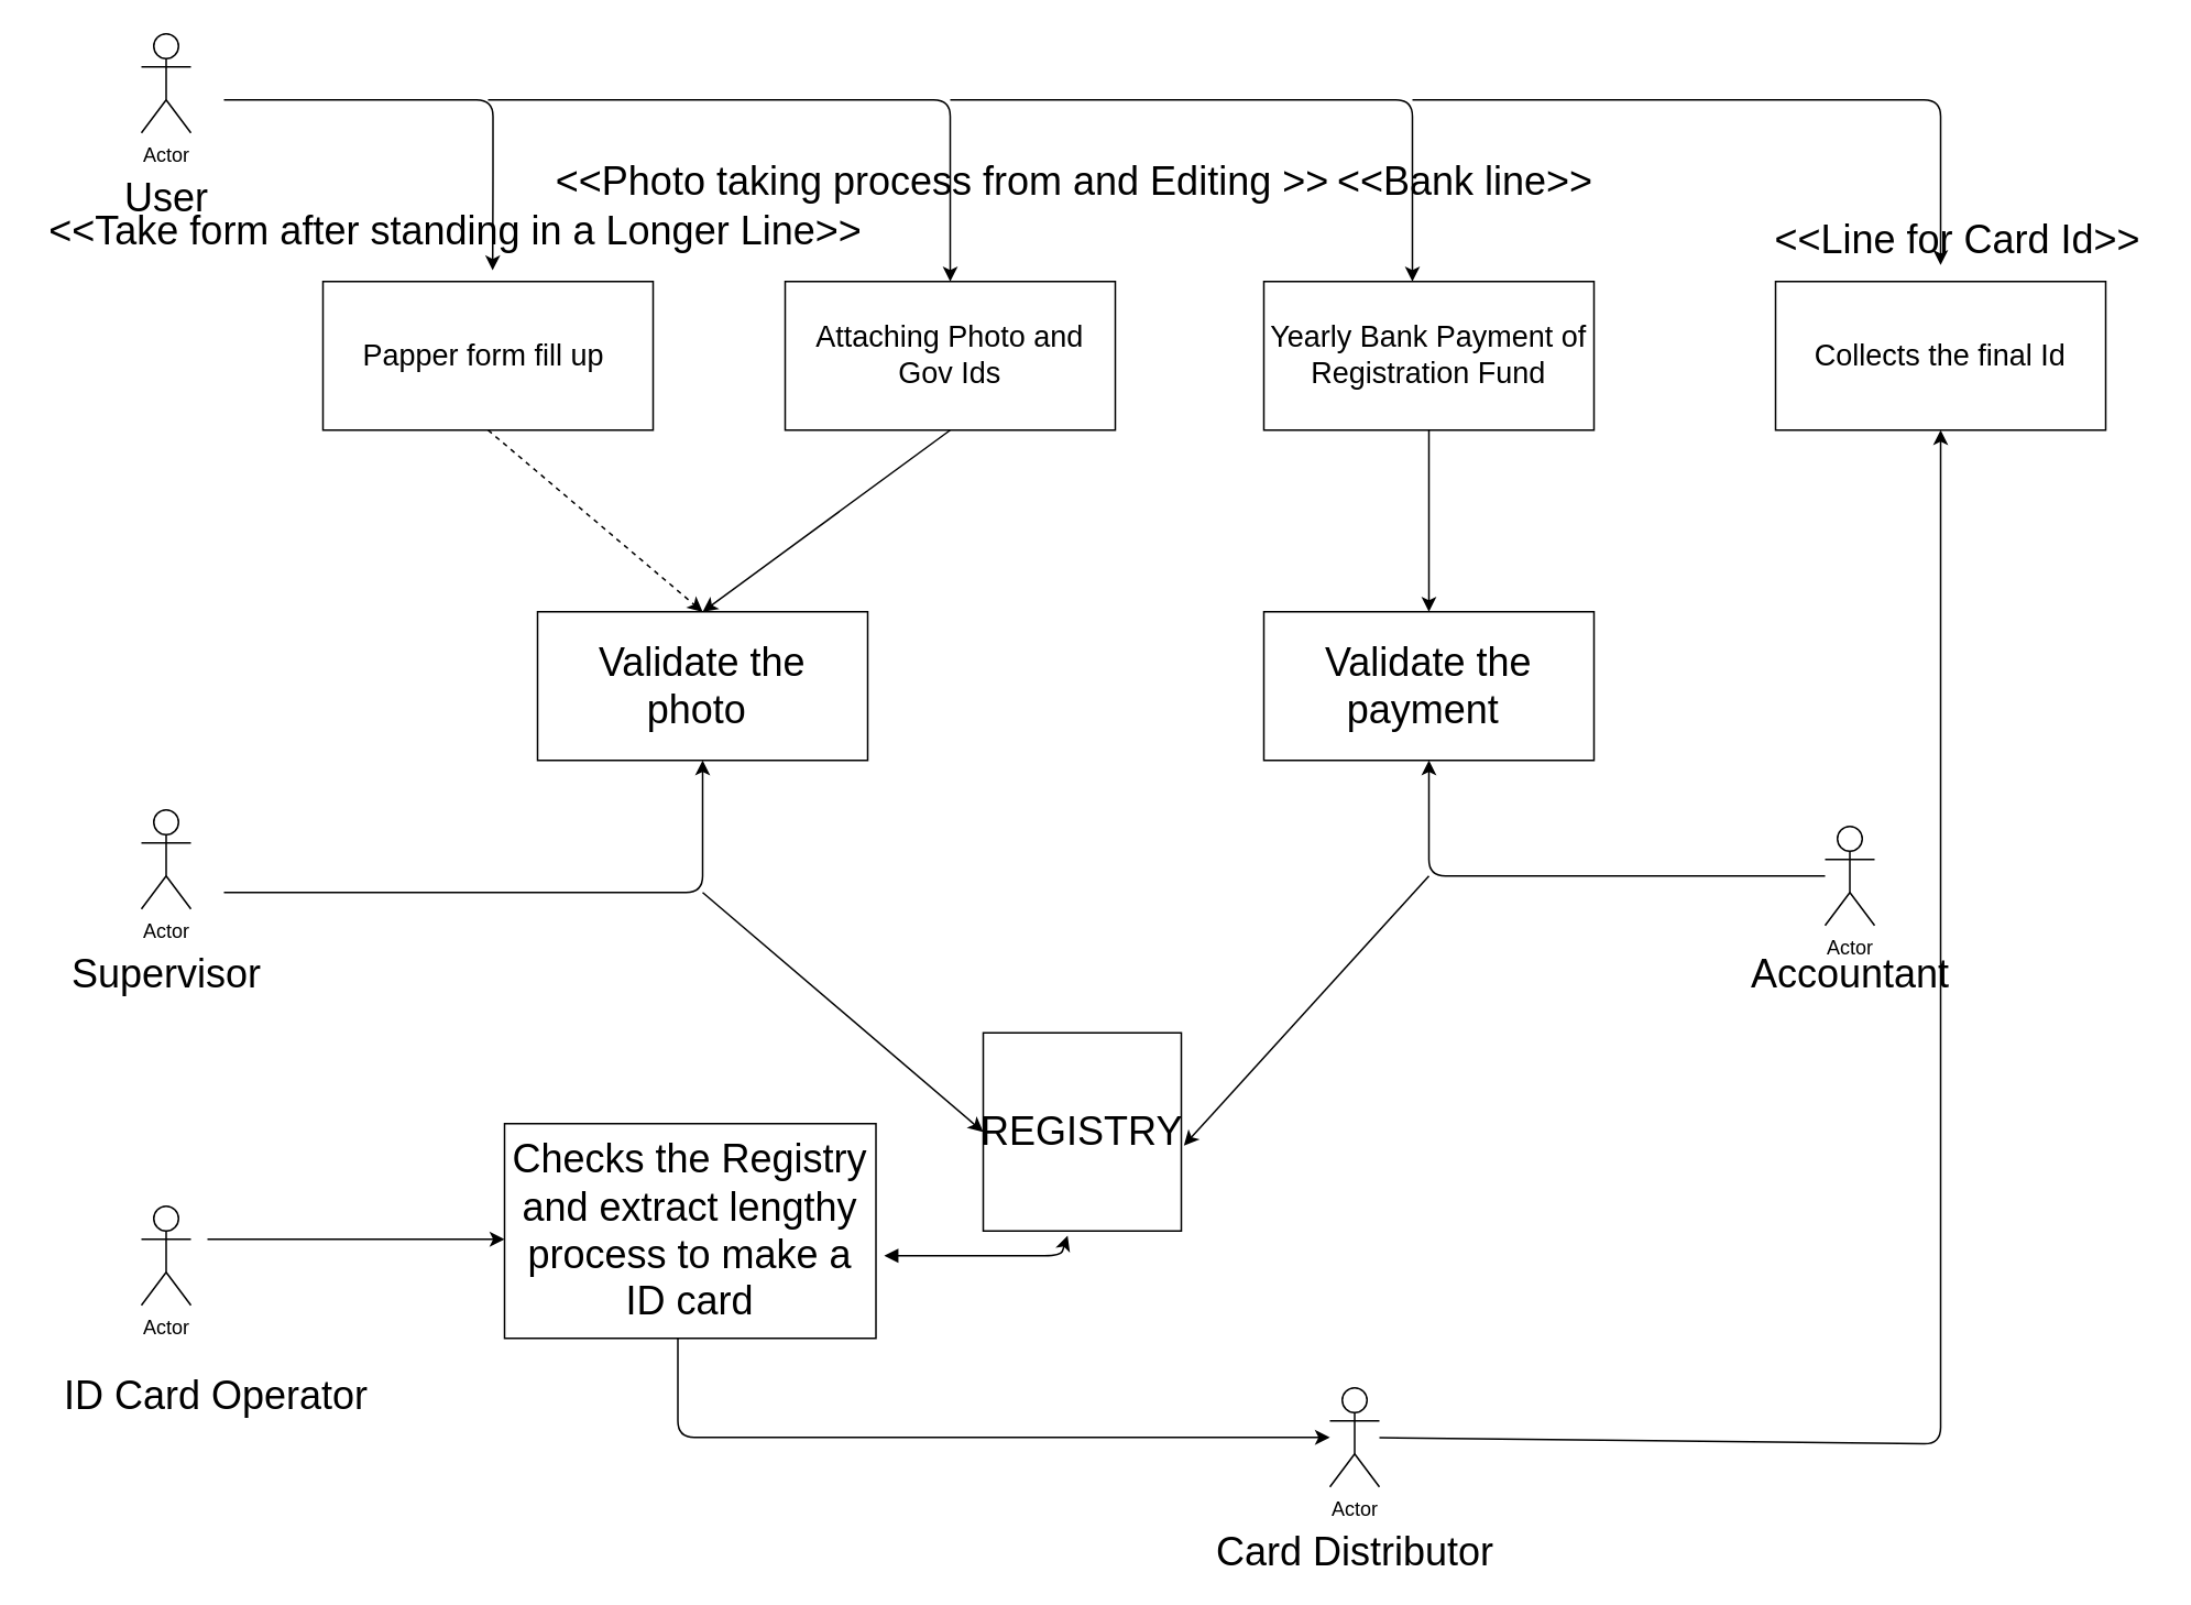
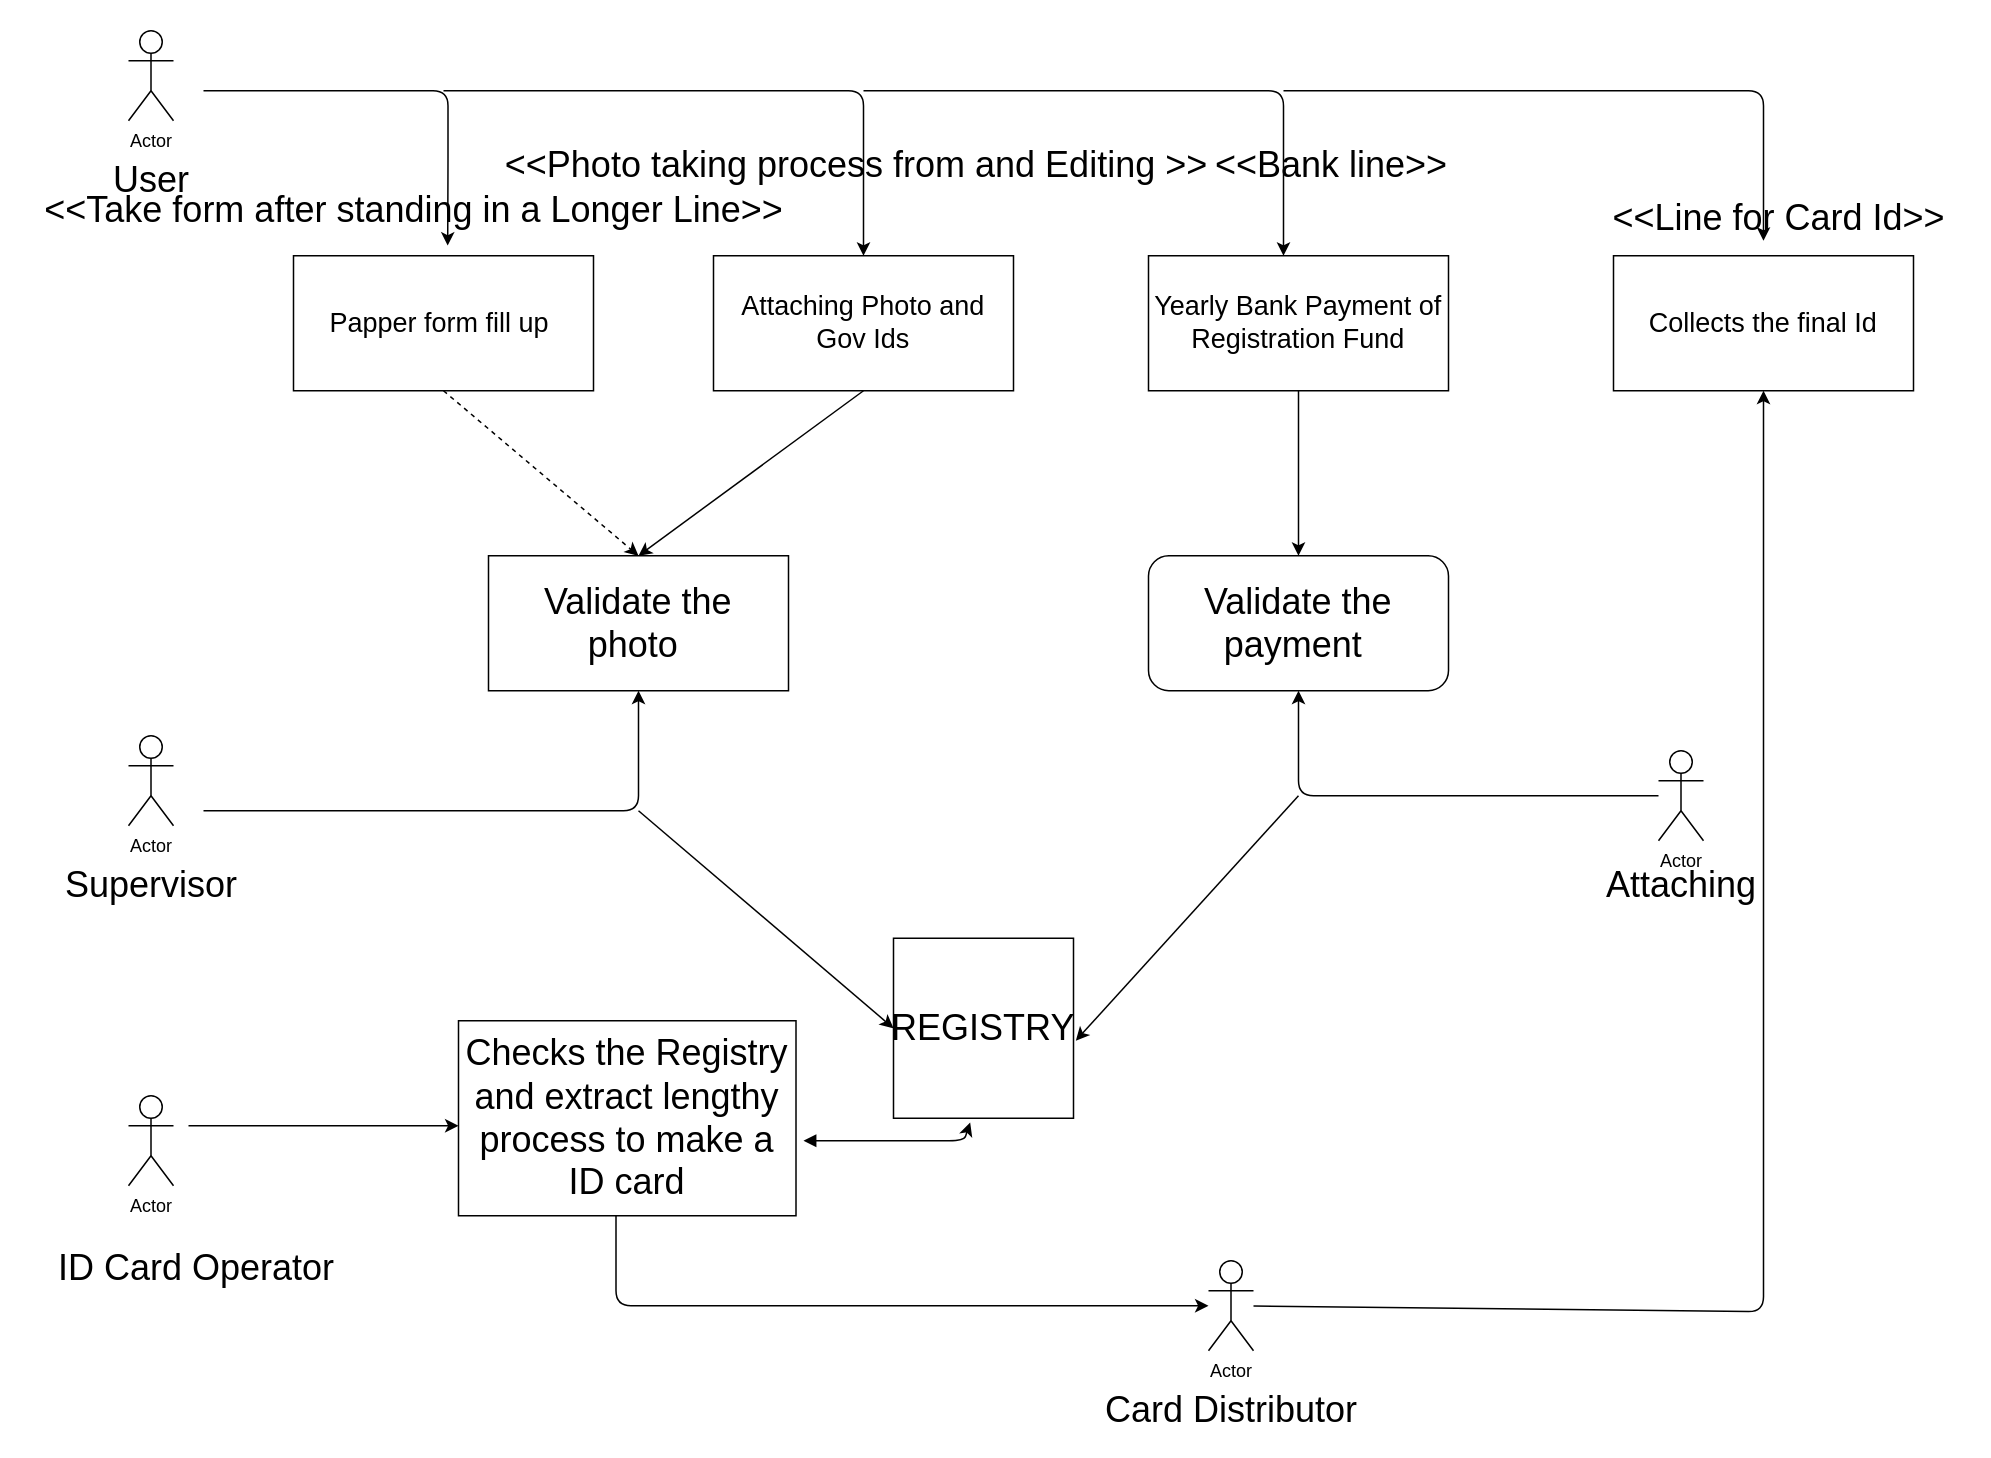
- <mxCell id="18" value="&lt;font style=&quot;font-size: 24px&quot;&gt;Validate the payment&amp;nbsp;&lt;/font&gt;" style="rounded=0;whiteSpace=wrap;html=1;" parent="1" vertex="1"><mxGeometry x="765" y="370" width="200" height="90" as="geometry" /></mxCell>
+ <mxCell id="18" value="&lt;font style=&quot;font-size: 24px&quot;&gt;Validate the payment&amp;nbsp;&lt;/font&gt;" style="whiteSpace=wrap;html=1;rounded=1;" parent="1" vertex="1"><mxGeometry x="765" y="370" width="200" height="90" as="geometry" /></mxCell>
- <mxCell id="17" value="&lt;font style=&quot;font-size: 24px&quot;&gt;Accountant&lt;/font&gt;" style="text;html=1;align=center;verticalAlign=middle;resizable=0;points=[];autosize=1;" parent="1" vertex="1"><mxGeometry x="1050" y="580" width="140" height="20" as="geometry" /></mxCell>
+ <mxCell id="17" value="&lt;font style=&quot;font-size: 24px&quot;&gt;Attaching&lt;/font&gt;" style="text;html=1;align=center;verticalAlign=middle;resizable=0;points=[];autosize=1;" parent="1" vertex="1"><mxGeometry x="1050" y="580" width="140" height="20" as="geometry" /></mxCell>
